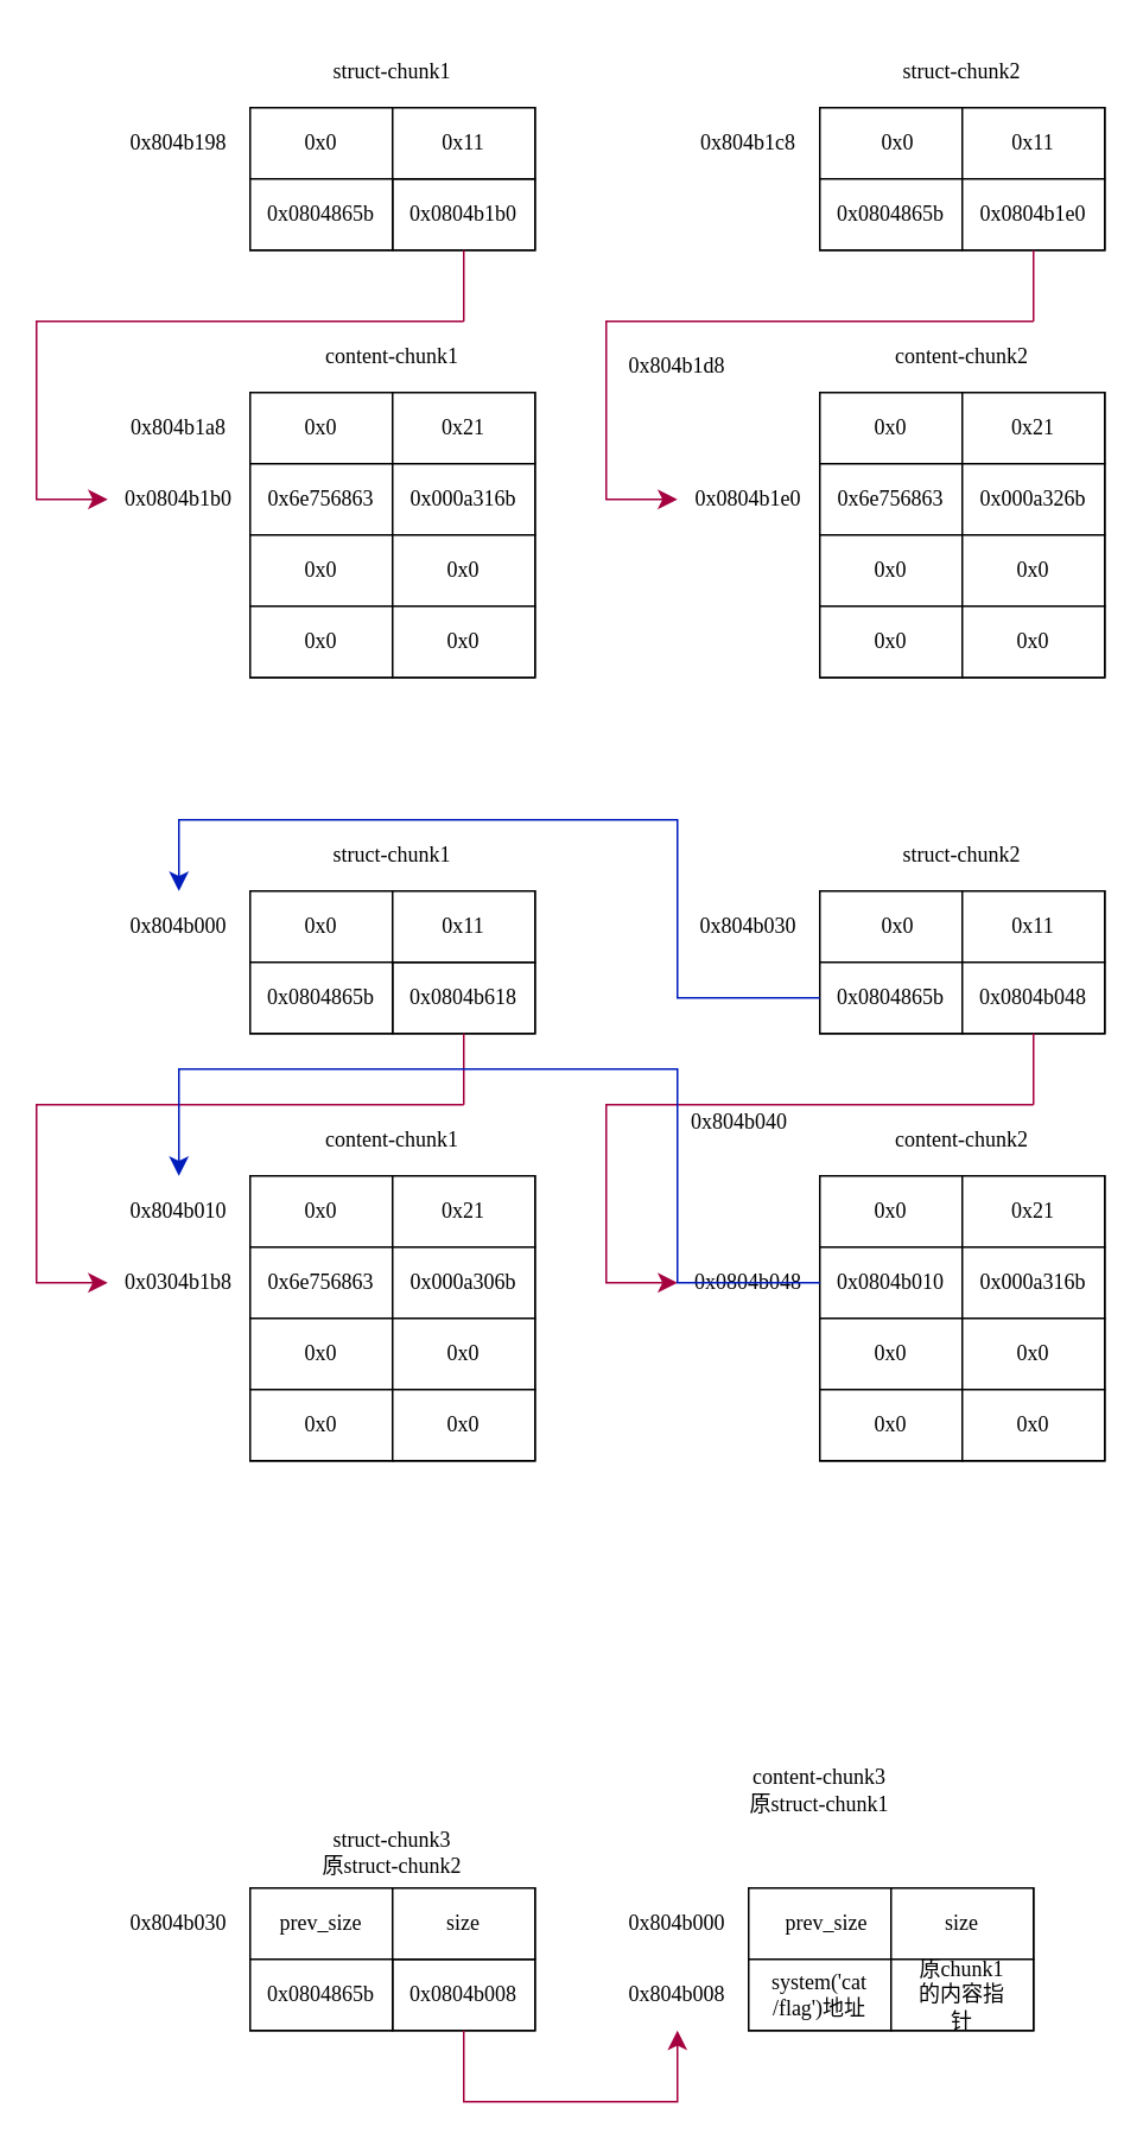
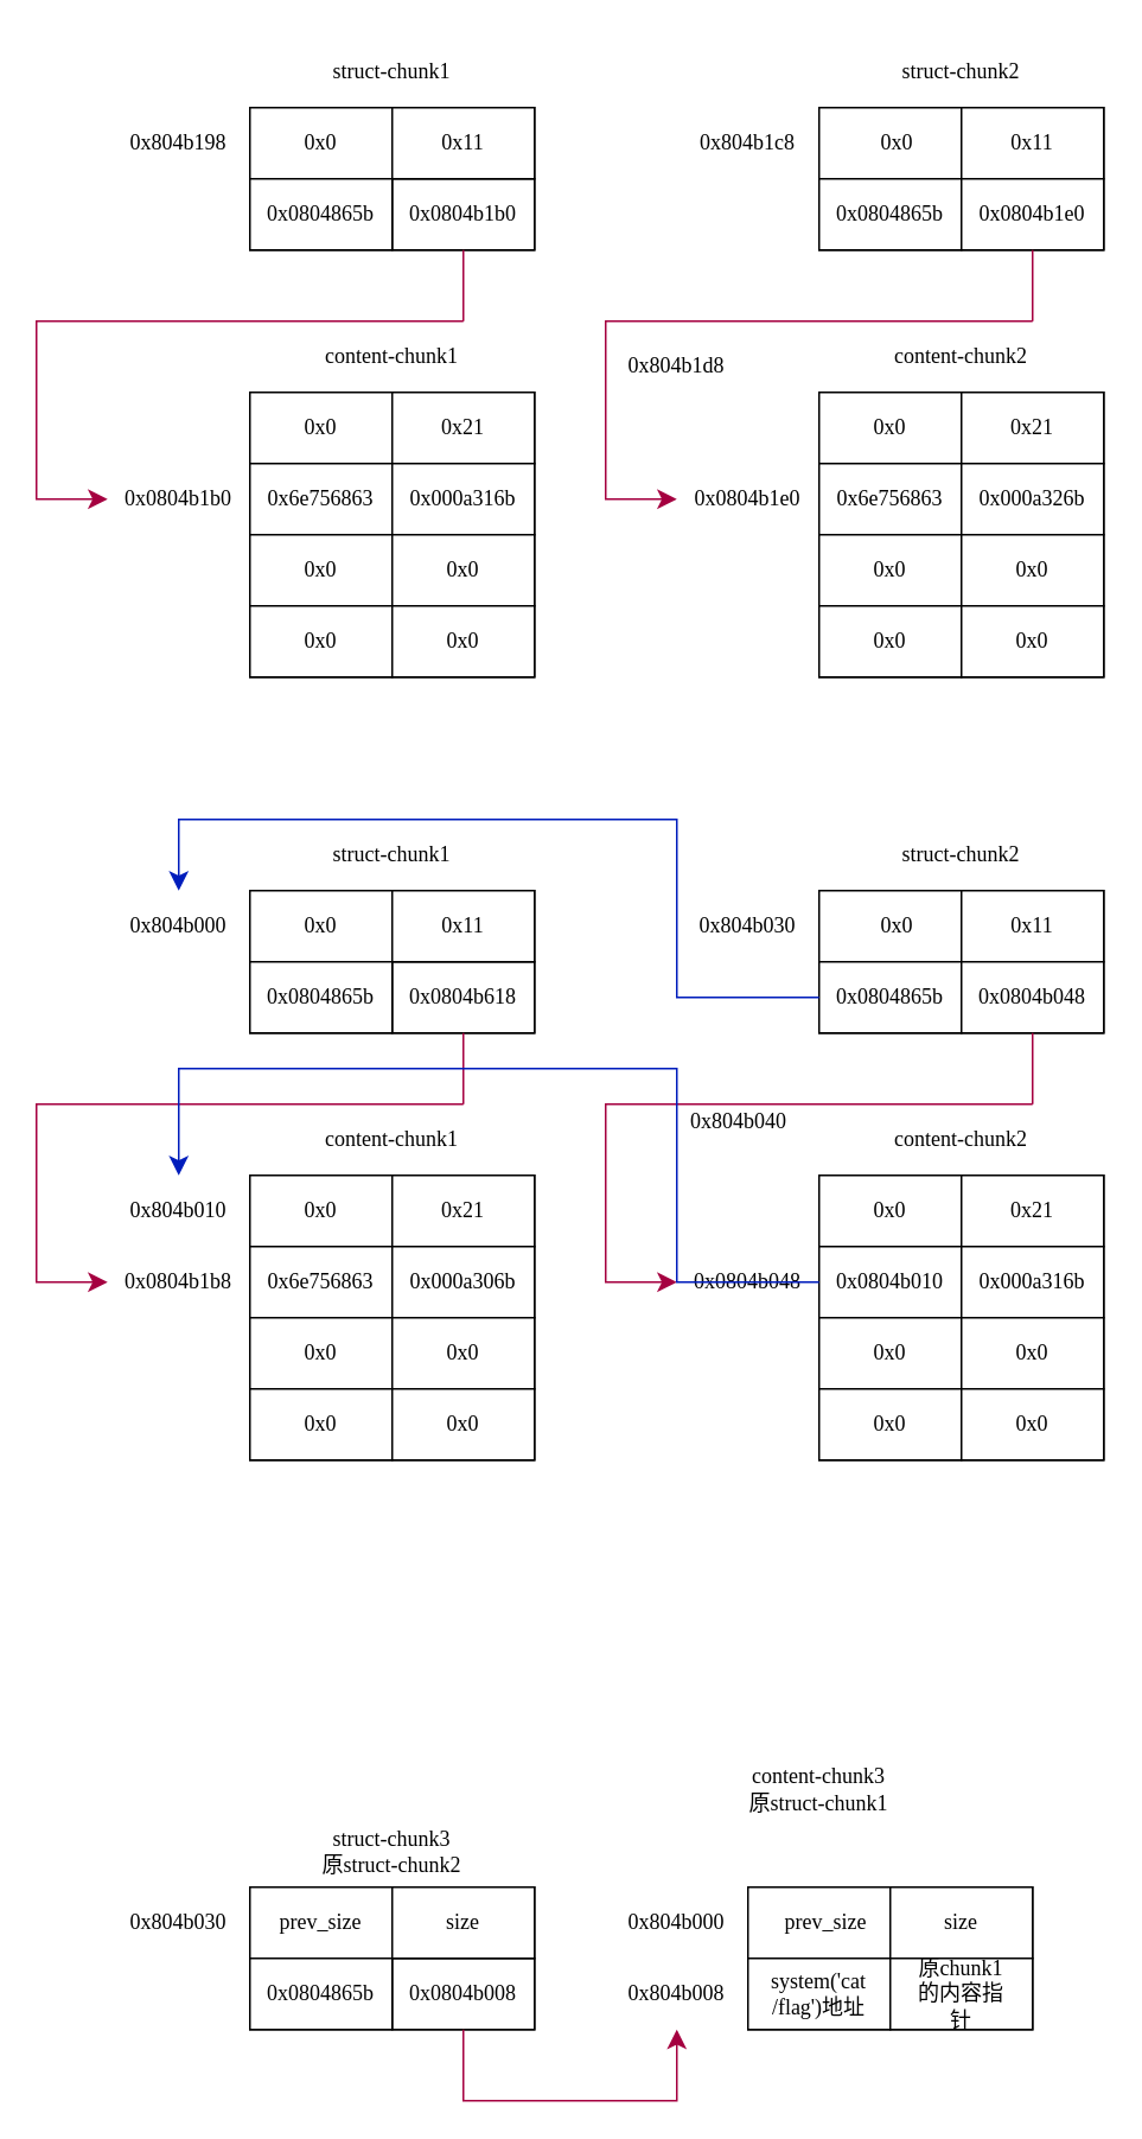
- <mxCell id="39" value="&lt;font face=&quot;Times New Roman&quot;&gt;0x804b1a8&lt;/font&gt;" style="text;html=1;strokeColor=none;fillColor=none;align=center;verticalAlign=middle;whiteSpace=wrap;rounded=0;" parent="1" vertex="1"><mxGeometry y="220" width="80" height="40" as="geometry" x="60" /></mxCell>
- <mxCell id="106" value="&lt;font face=&quot;Times New Roman&quot;&gt;0x0304b1b8&lt;/font&gt;" style="text;html=1;strokeColor=none;fillColor=none;align=center;verticalAlign=middle;whiteSpace=wrap;rounded=0;" parent="1" vertex="1"><mxGeometry y="700" width="80" height="40" as="geometry" x="60" /></mxCell>
+ <mxCell id="106" value="&lt;font face=&quot;Times New Roman&quot;&gt;0x0804b1b8&lt;/font&gt;" style="text;html=1;strokeColor=none;fillColor=none;align=center;verticalAlign=middle;whiteSpace=wrap;rounded=0;" parent="1" vertex="1"><mxGeometry y="700" width="80" height="40" as="geometry" x="60" /></mxCell>
